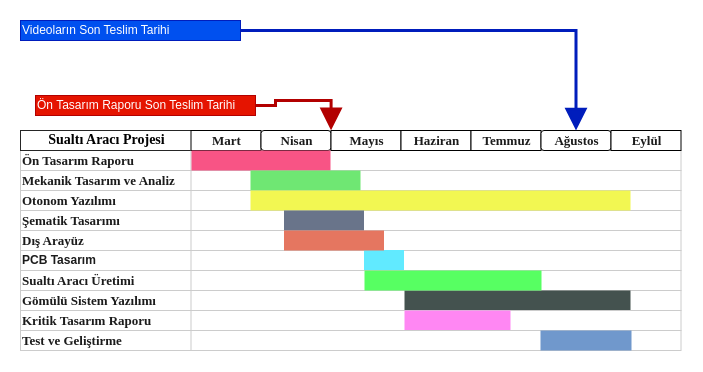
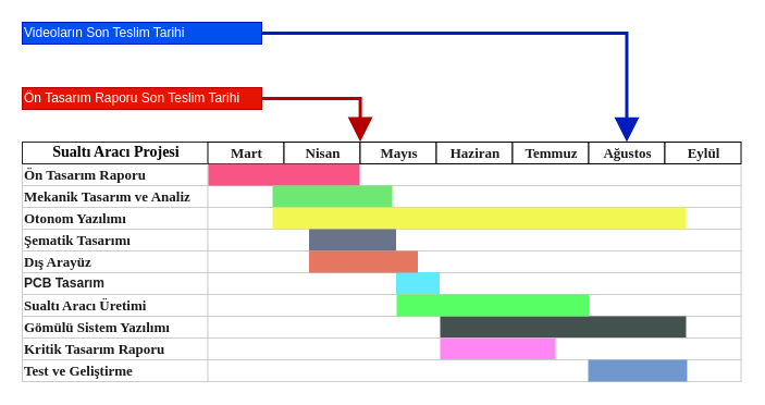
- <mxCell id="41" value="Ön Tasarım Raporu Son Teslim Tarihi" style="text;html=1;strokeColor=#B20000;fillColor=#e51400;align=left;verticalAlign=middle;whiteSpace=wrap;rounded=0;shadow=0;glass=0;comic=0;fontColor=#ffffff;" parent="1" vertex="1"><mxGeometry x="35" y="95" width="220" height="20" as="geometry" /></mxCell>
+ <mxCell id="41" value="Ön Tasarım Raporu Son Teslim Tarihi" style="text;html=1;strokeColor=#B20000;fillColor=#e51400;align=left;verticalAlign=middle;whiteSpace=wrap;rounded=0;shadow=0;glass=0;comic=0;fontColor=#ffffff;" parent="1" vertex="1"><mxGeometry x="20" y="80" width="220" height="20" as="geometry" /></mxCell>
- <mxCell id="13" value="&lt;b&gt;&lt;font style=&quot;font-size: 13px&quot; face=&quot;Times New Roman&quot; color=&quot;#1c1c1c&quot;&gt;Nisan&lt;/font&gt;&lt;/b&gt;" style="fillColor=#FFFFFF;strokeColor=#000000;strokeWidth=1;fontColor=#000000;fontStyle=0;html=1;rounded=1;" parent="1" vertex="1"><mxGeometry x="260.5" y="130" width="70" height="20" as="geometry" /></mxCell>
+ <mxCell id="13" value="&lt;b&gt;&lt;font style=&quot;font-size: 13px&quot; face=&quot;Times New Roman&quot; color=&quot;#1c1c1c&quot;&gt;Nisan&lt;/font&gt;&lt;/b&gt;" style="fillColor=#FFFFFF;strokeColor=#000000;strokeWidth=1;fontColor=#000000;fontStyle=0;html=1;" parent="1" vertex="1"><mxGeometry x="260.5" y="130" width="70" height="20" as="geometry" /></mxCell>
- <mxCell id="17" value="&lt;b&gt;&lt;font face=&quot;Times New Roman&quot; style=&quot;font-size: 13px&quot; color=&quot;#1c1c1c&quot;&gt;Ağustos&lt;/font&gt;&lt;/b&gt;" style="fillColor=#FFFFFF;strokeColor=#000000;strokeWidth=1;fontColor=#000000;fontStyle=0;html=1;rounded=1;" parent="1" vertex="1"><mxGeometry x="540.5" y="130" width="70" height="20" as="geometry" /></mxCell>
+ <mxCell id="17" value="&lt;b&gt;&lt;font face=&quot;Times New Roman&quot; style=&quot;font-size: 13px&quot; color=&quot;#1c1c1c&quot;&gt;Ağustos&lt;/font&gt;&lt;/b&gt;" style="fillColor=#FFFFFF;strokeColor=#000000;strokeWidth=1;fontColor=#000000;fontStyle=0;html=1;" parent="1" vertex="1"><mxGeometry x="540.5" y="130" width="70" height="20" as="geometry" /></mxCell>
